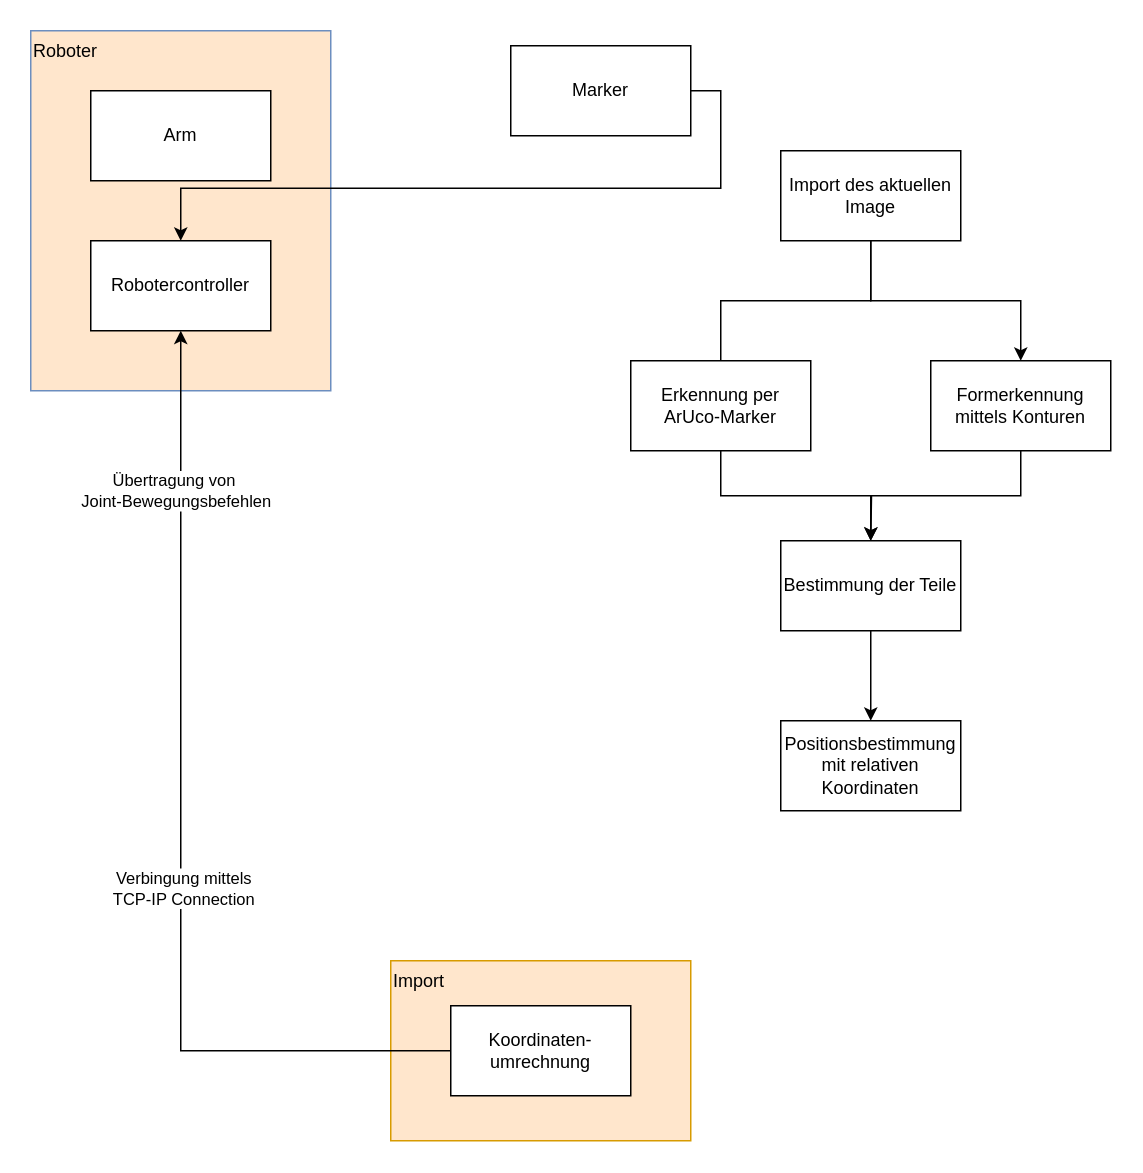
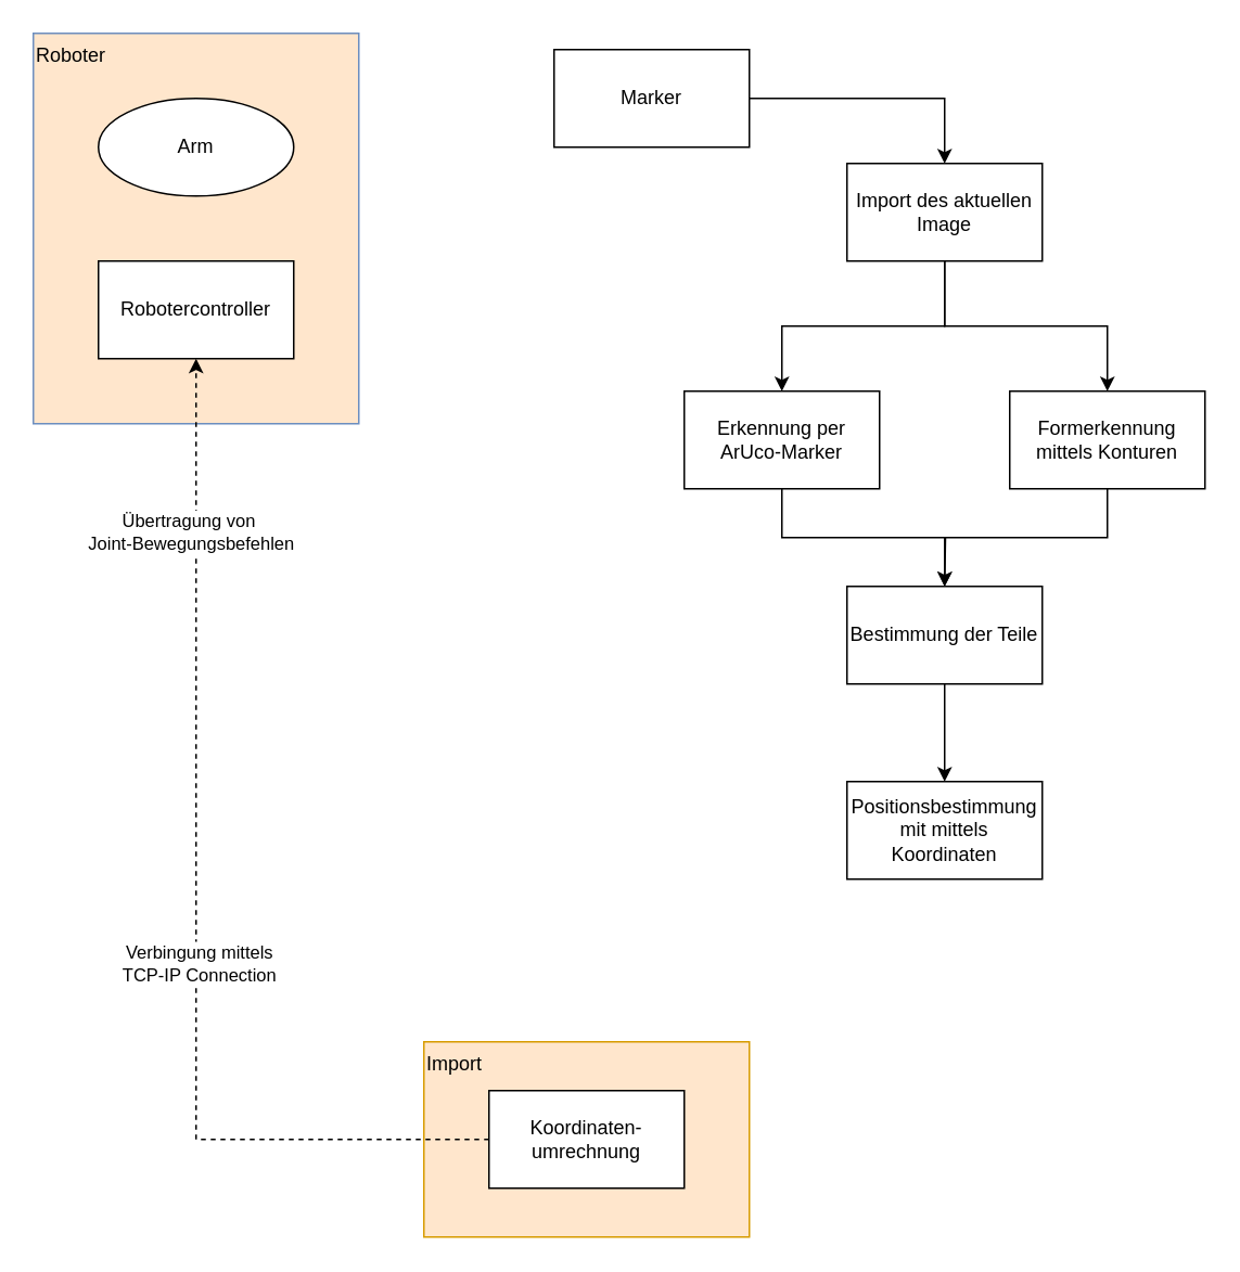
- <mxCell id="3" value="Arm" style="rounded=0;whiteSpace=wrap;html=1;" parent="1" vertex="1"><mxGeometry x="60" y="60" width="120" height="60" as="geometry" /></mxCell>
+ <mxCell id="3" value="Arm" style="ellipse;whiteSpace=wrap;html=1;" parent="1" vertex="1"><mxGeometry x="60" y="60" width="120" height="60" as="geometry" /></mxCell>
- <mxCell id="5" style="edgeStyle=orthogonalEdgeStyle;rounded=0;orthogonalLoop=1;jettySize=auto;html=1;exitX=1;exitY=0.5;exitDx=0;exitDy=0;" parent="1" source="6" target="4" edge="1"><mxGeometry relative="1" as="geometry" /></mxCell>
+ <mxCell id="5" style="edgeStyle=orthogonalEdgeStyle;rounded=0;orthogonalLoop=1;jettySize=auto;html=1;exitX=1;exitY=0.5;exitDx=0;exitDy=0;entryX=0.5;entryY=0;entryDx=0;entryDy=0;" parent="1" source="6" target="9" edge="1"><mxGeometry relative="1" as="geometry" /></mxCell>
- <mxCell id="8" style="edgeStyle=orthogonalEdgeStyle;rounded=0;orthogonalLoop=1;jettySize=auto;html=1;exitX=0.5;exitY=1;exitDx=0;exitDy=0;entryX=0.5;entryY=0;entryDx=0;entryDy=0;endArrow=none;" edge="1" parent="1" source="9" target="19"><mxGeometry relative="1" as="geometry" /></mxCell>
+ <mxCell id="8" style="edgeStyle=orthogonalEdgeStyle;rounded=0;orthogonalLoop=1;jettySize=auto;html=1;exitX=0.5;exitY=1;exitDx=0;exitDy=0;entryX=0.5;entryY=0;entryDx=0;entryDy=0;" edge="1" parent="1" source="9" target="19"><mxGeometry relative="1" as="geometry" /></mxCell>
- <mxCell id="17" value="Positionsbestimmung mit relativen Koordinaten" style="rounded=0;whiteSpace=wrap;html=1;" parent="1" vertex="1"><mxGeometry x="520" y="480" width="120" height="60" as="geometry" /></mxCell>
+ <mxCell id="17" value="Positionsbestimmung mit mittels Koordinaten" style="rounded=0;whiteSpace=wrap;html=1;" parent="1" vertex="1"><mxGeometry x="520" y="480" width="120" height="60" as="geometry" /></mxCell>
- <mxCell id="11" style="edgeStyle=orthogonalEdgeStyle;rounded=0;orthogonalLoop=1;jettySize=auto;html=1;exitX=0;exitY=0.5;exitDx=0;exitDy=0;entryX=0.5;entryY=1;entryDx=0;entryDy=0;" parent="1" source="14" target="4" edge="1"><mxGeometry relative="1" as="geometry" /></mxCell>
+ <mxCell id="11" style="edgeStyle=orthogonalEdgeStyle;rounded=0;orthogonalLoop=1;jettySize=auto;html=1;exitX=0;exitY=0.5;exitDx=0;exitDy=0;entryX=0.5;entryY=1;entryDx=0;entryDy=0;dashed=1;" parent="1" source="14" target="4" edge="1"><mxGeometry relative="1" as="geometry" /></mxCell>
